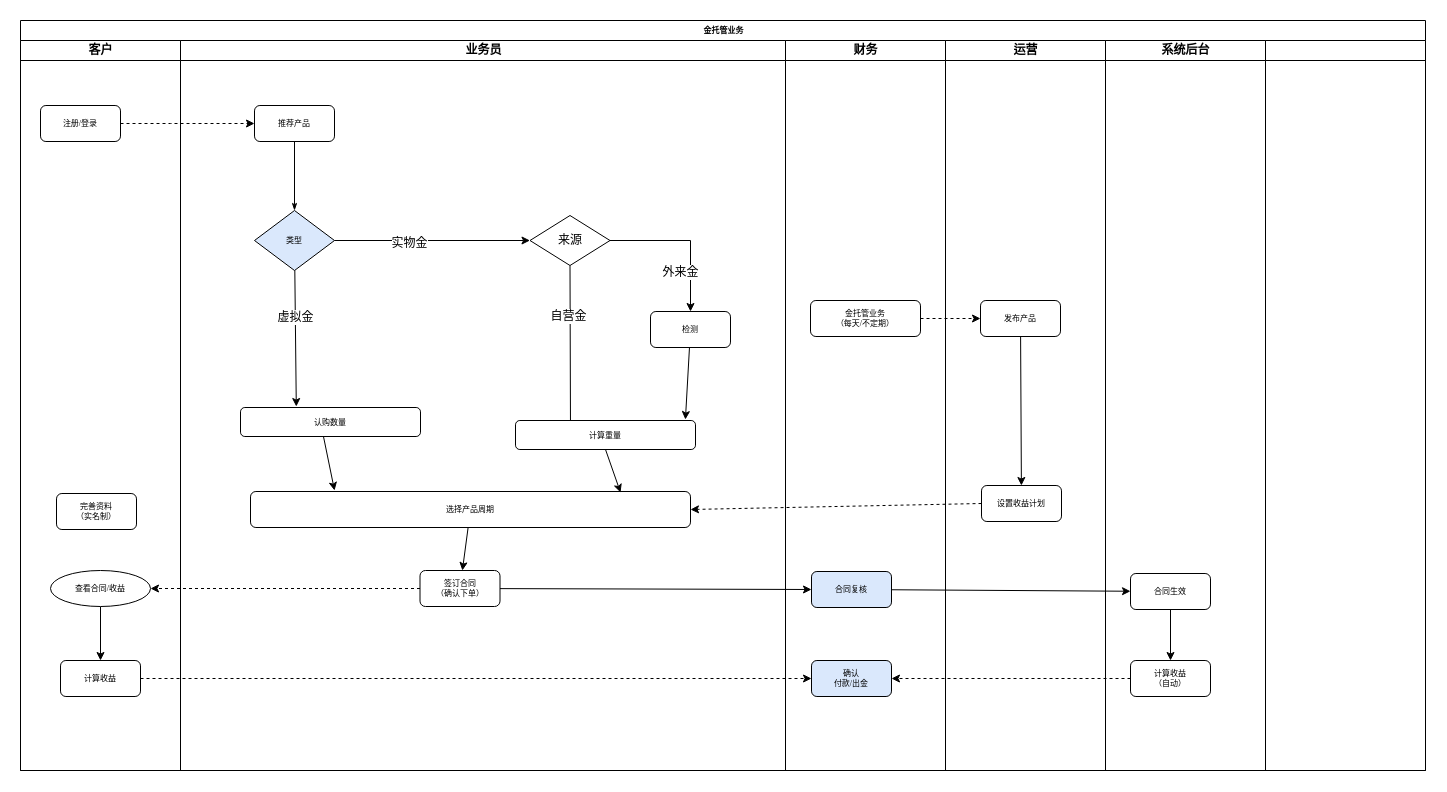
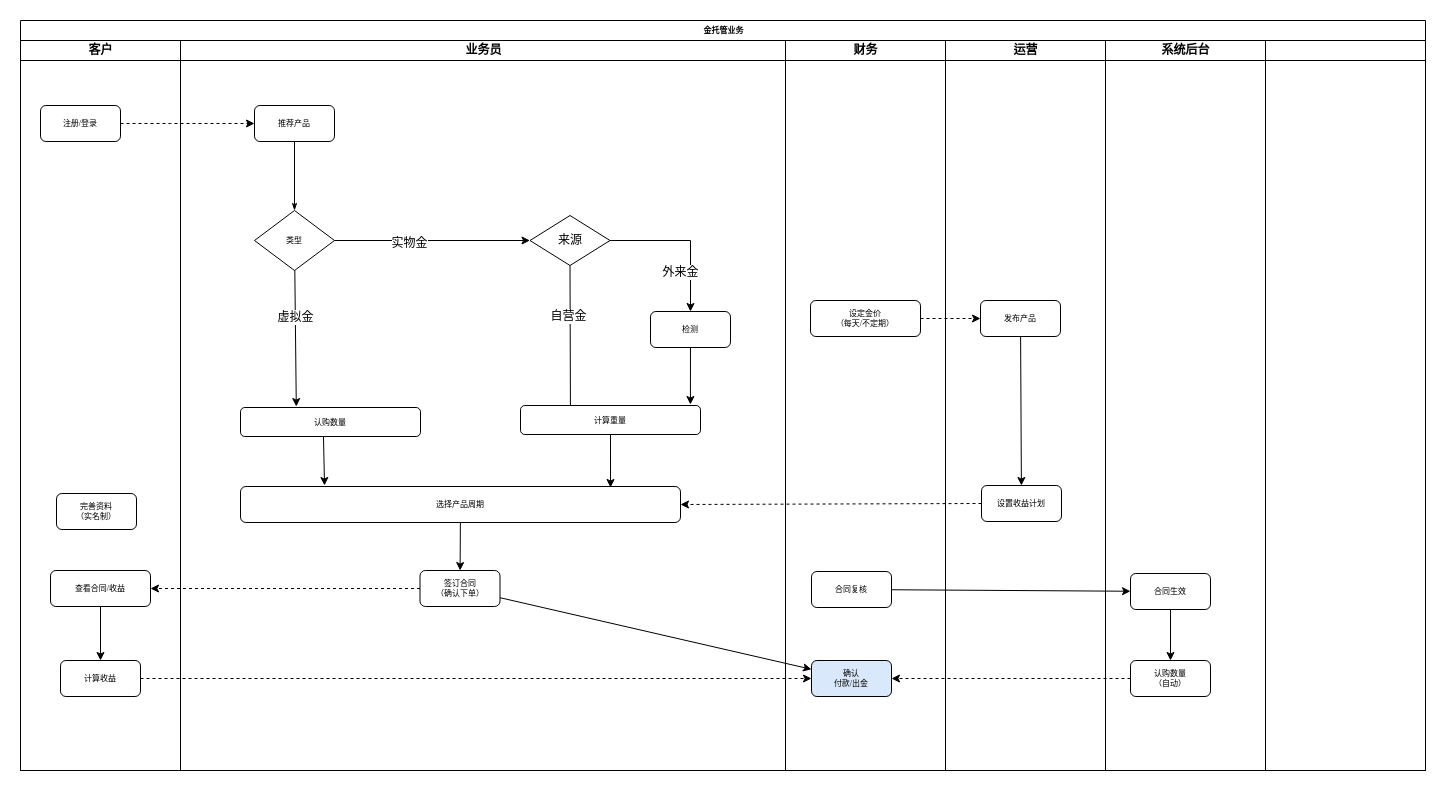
- <mxCell id="15" value="类型" style="rhombus;whiteSpace=wrap;html=1;rounded=0;shadow=0;labelBackgroundColor=none;strokeColor=#000000;strokeWidth=1;fillColor=#dae8fc;fontFamily=Verdana;fontSize=8;fontColor=#000000;align=center;" parent="8" vertex="1"><mxGeometry x="74" y="170" width="80" height="60" as="geometry" /></mxCell>
+ <mxCell id="15" value="类型" style="rhombus;whiteSpace=wrap;html=1;rounded=0;shadow=0;labelBackgroundColor=none;strokeColor=#000000;strokeWidth=1;fillColor=#ffffff;fontFamily=Verdana;fontSize=8;fontColor=#000000;align=center;" parent="8" vertex="1"><mxGeometry x="74" y="170" width="80" height="60" as="geometry" /></mxCell>
- <mxCell id="33" value="金托管业务&lt;br&gt;（每天/不定期）" style="rounded=1;whiteSpace=wrap;html=1;shadow=0;labelBackgroundColor=none;strokeColor=#000000;strokeWidth=1;fillColor=#ffffff;fontFamily=Verdana;fontSize=8;fontColor=#000000;align=center;" parent="32" vertex="1"><mxGeometry x="25" y="260" width="110" height="36" as="geometry" /></mxCell>
+ <mxCell id="33" value="设定金价&lt;br&gt;（每天/不定期）" style="rounded=1;whiteSpace=wrap;html=1;shadow=0;labelBackgroundColor=none;strokeColor=#000000;strokeWidth=1;fillColor=#ffffff;fontFamily=Verdana;fontSize=8;fontColor=#000000;align=center;" parent="32" vertex="1"><mxGeometry x="25" y="260" width="110" height="36" as="geometry" /></mxCell>
- <mxCell id="29" value="计算重量" style="rounded=1;whiteSpace=wrap;html=1;shadow=0;labelBackgroundColor=none;strokeColor=#000000;strokeWidth=1;fillColor=#ffffff;fontFamily=Verdana;fontSize=8;fontColor=#000000;align=center;" parent="8" vertex="1"><mxGeometry x="335" y="380" width="180" height="29" as="geometry" /></mxCell>
+ <mxCell id="29" value="计算重量" style="rounded=1;whiteSpace=wrap;html=1;shadow=0;labelBackgroundColor=none;strokeColor=#000000;strokeWidth=1;fillColor=#ffffff;fontFamily=Verdana;fontSize=8;fontColor=#000000;align=center;" parent="8" vertex="1"><mxGeometry x="340" y="365" width="180" height="29" as="geometry" /></mxCell>
- <mxCell id="27" value="选择产品周期" style="rounded=1;whiteSpace=wrap;html=1;shadow=0;labelBackgroundColor=none;strokeColor=#000000;strokeWidth=1;fillColor=#ffffff;fontFamily=Verdana;fontSize=8;fontColor=#000000;align=center;" parent="8" vertex="1"><mxGeometry x="70" y="451" width="440" height="36" as="geometry" /></mxCell>
+ <mxCell id="27" value="选择产品周期" style="rounded=1;whiteSpace=wrap;html=1;shadow=0;labelBackgroundColor=none;strokeColor=#000000;strokeWidth=1;fillColor=#ffffff;fontFamily=Verdana;fontSize=8;fontColor=#000000;align=center;" parent="8" vertex="1"><mxGeometry x="60" y="446" width="440" height="36" as="geometry" /></mxCell>
- <mxCell id="6" value="查看合同/收益" style="ellipse;whiteSpace=wrap;html=1;shadow=0;labelBackgroundColor=none;strokeColor=#000000;strokeWidth=1;fillColor=#ffffff;fontFamily=Verdana;fontSize=8;fontColor=#000000;align=center;" parent="3" vertex="1"><mxGeometry x="30" y="530" width="100" height="36" as="geometry" /></mxCell>
+ <mxCell id="6" value="查看合同/收益" style="rounded=1;whiteSpace=wrap;html=1;shadow=0;labelBackgroundColor=none;strokeColor=#000000;strokeWidth=1;fillColor=#ffffff;fontFamily=Verdana;fontSize=8;fontColor=#000000;align=center;" parent="3" vertex="1"><mxGeometry x="30" y="530" width="100" height="36" as="geometry" /></mxCell>
- <mxCell id="45" style="edgeStyle=none;rounded=0;orthogonalLoop=1;jettySize=auto;html=1;entryX=0;entryY=0.5;entryDx=0;entryDy=0;" parent="2" source="23" target="34" edge="1"><mxGeometry relative="1" as="geometry" /></mxCell>
+ <mxCell id="45" style="edgeStyle=none;rounded=0;orthogonalLoop=1;jettySize=auto;html=1;" parent="2" source="23" target="35" edge="1"><mxGeometry relative="1" as="geometry" /></mxCell>
- <mxCell id="34" value="合同复核" style="rounded=1;whiteSpace=wrap;html=1;shadow=0;labelBackgroundColor=none;strokeColor=#000000;strokeWidth=1;fillColor=#dae8fc;fontFamily=Verdana;fontSize=8;fontColor=#000000;align=center;" parent="32" vertex="1"><mxGeometry x="26" y="531" width="80" height="36" as="geometry" /></mxCell>
+ <mxCell id="34" value="合同复核" style="rounded=1;whiteSpace=wrap;html=1;shadow=0;labelBackgroundColor=none;strokeColor=#000000;strokeWidth=1;fillColor=#ffffff;fontFamily=Verdana;fontSize=8;fontColor=#000000;align=center;" parent="32" vertex="1"><mxGeometry x="26" y="531" width="80" height="36" as="geometry" /></mxCell>
- <mxCell id="41" value="计算收益&lt;br&gt;（自动）" style="rounded=1;whiteSpace=wrap;html=1;shadow=0;labelBackgroundColor=none;strokeColor=#000000;strokeWidth=1;fillColor=#ffffff;fontFamily=Verdana;fontSize=8;fontColor=#000000;align=center;" parent="40" vertex="1"><mxGeometry x="25" y="620" width="80" height="36" as="geometry" /></mxCell>
+ <mxCell id="41" value="认购数量&lt;br&gt;（自动）" style="rounded=1;whiteSpace=wrap;html=1;shadow=0;labelBackgroundColor=none;strokeColor=#000000;strokeWidth=1;fillColor=#ffffff;fontFamily=Verdana;fontSize=8;fontColor=#000000;align=center;" parent="40" vertex="1"><mxGeometry x="25" y="620" width="80" height="36" as="geometry" /></mxCell>
